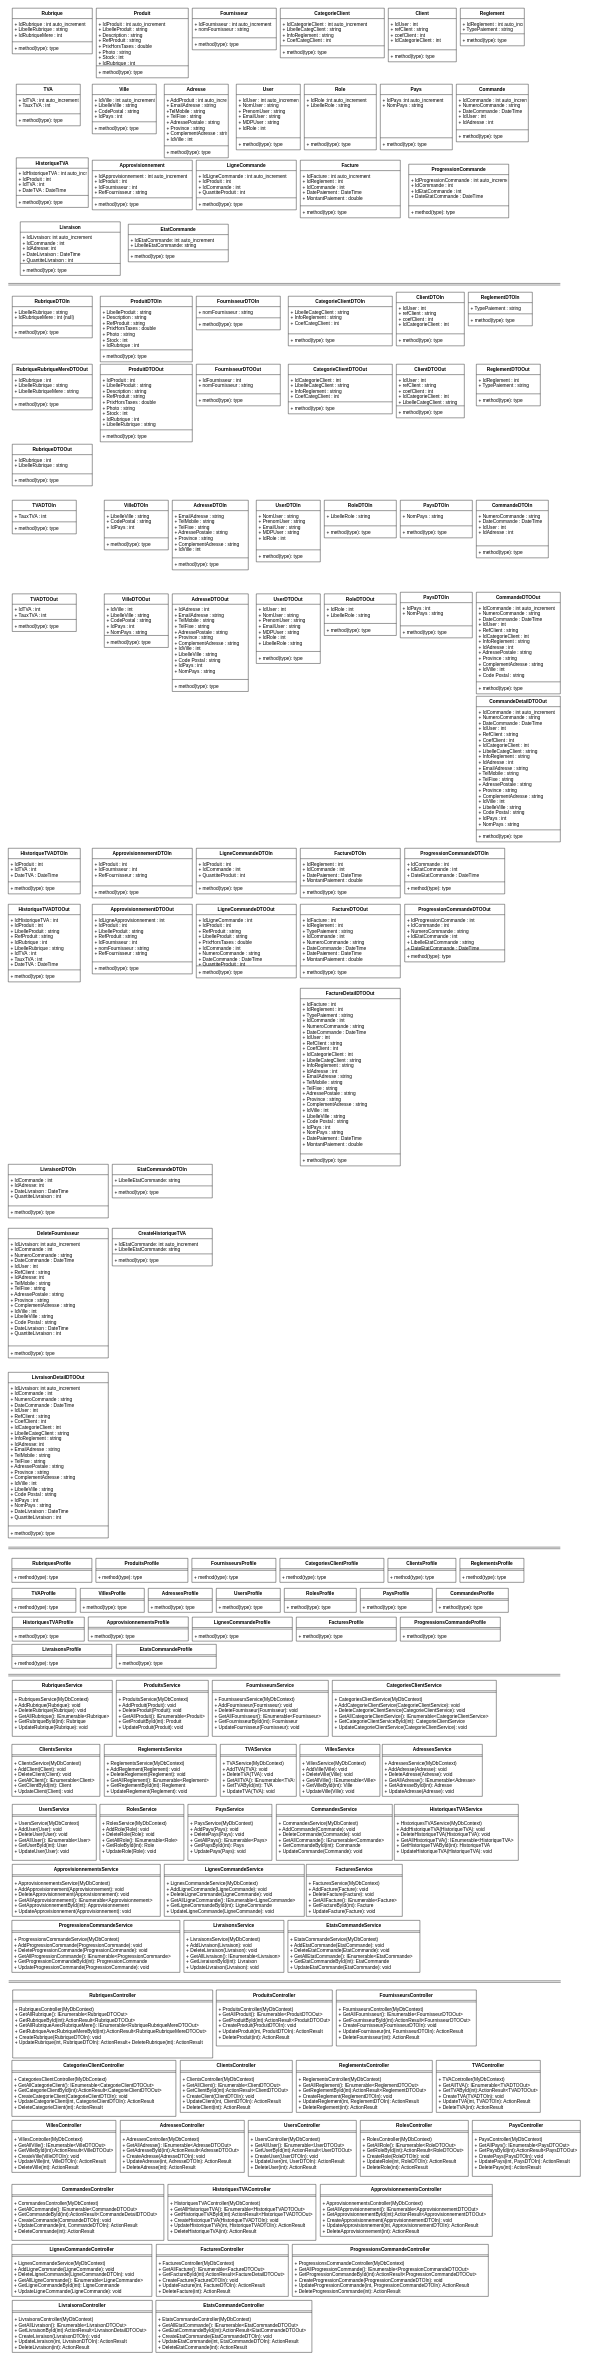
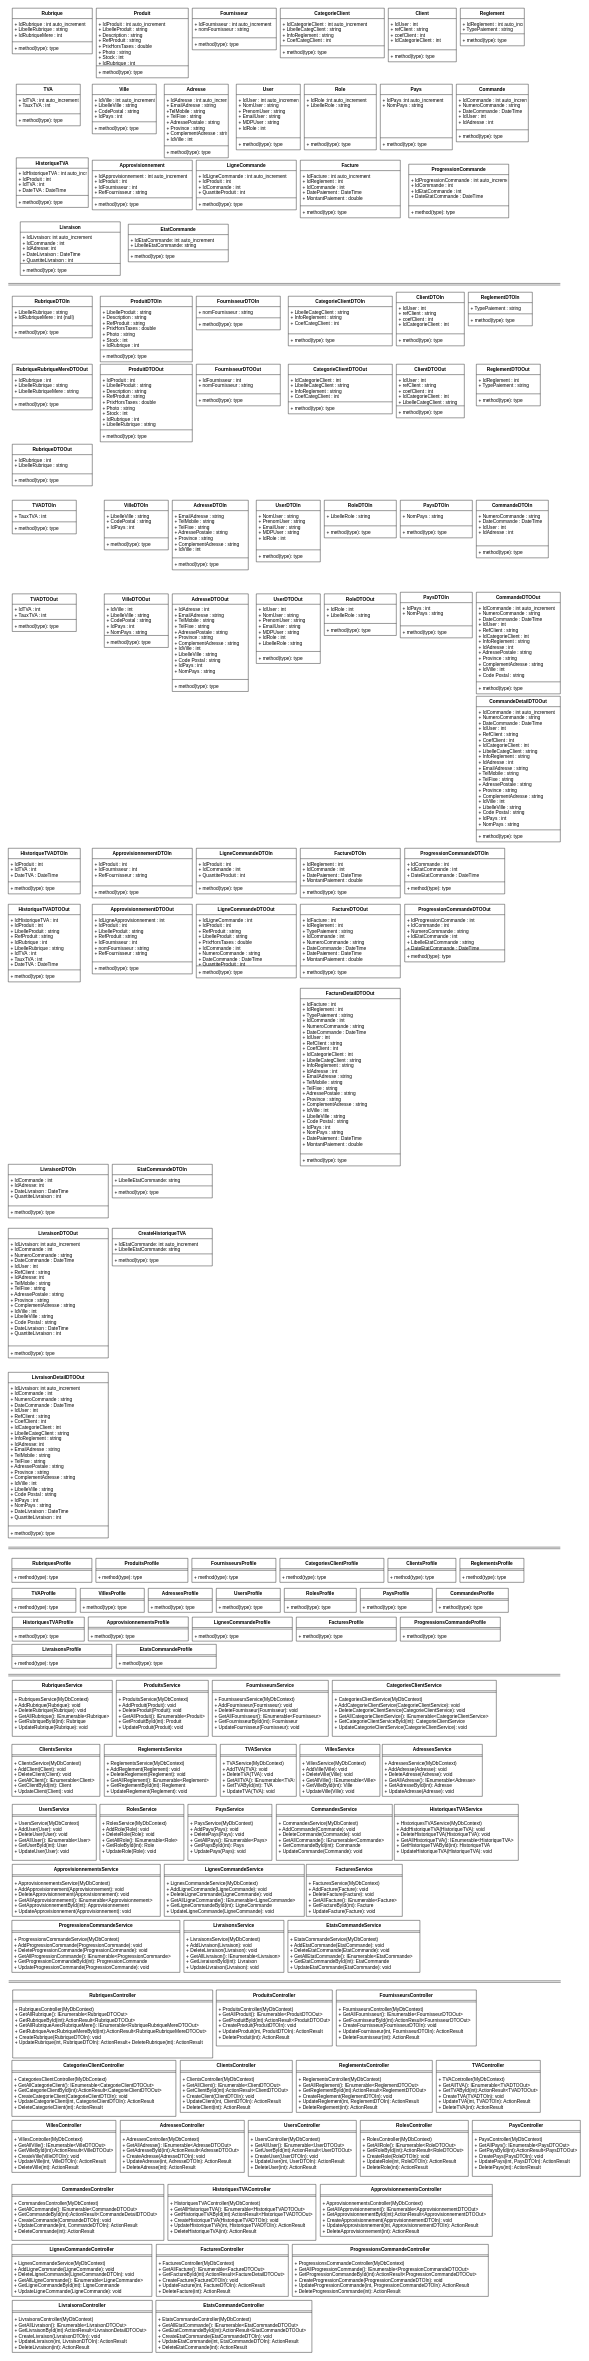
- <mxCell id="39" value="+ AddProduit : int auto_increment&#10;+ EmailAdresse : string&#10;+TelMobile : string&#10;+ TelFixe : string&#10;+ AdressePostale : string&#10;+ Province : string&#10;+ ComplementAdresse : string&#10;+ IdVille : int" style="text;strokeColor=none;fillColor=none;align=left;verticalAlign=top;spacingLeft=4;spacingRight=4;overflow=hidden;rotatable=0;points=[[0,0.5],[1,0.5]];portConstraint=eastwest;" parent="38" vertex="1"><mxGeometry y="26" width="160" height="124" as="geometry" /></mxCell>
+ <mxCell id="39" value="+ IdAdresse : int auto_increment&#10;+ EmailAdresse : string&#10;+TelMobile : string&#10;+ TelFixe : string&#10;+ AdressePostale : string&#10;+ Province : string&#10;+ ComplementAdresse : string&#10;+ IdVille : int" style="text;strokeColor=none;fillColor=none;align=left;verticalAlign=top;spacingLeft=4;spacingRight=4;overflow=hidden;rotatable=0;points=[[0,0.5],[1,0.5]];portConstraint=eastwest;" parent="38" vertex="1"><mxGeometry y="26" width="160" height="124" as="geometry" /></mxCell>
- <mxCell id="247" value="DeleteFournisseur" style="swimlane;fontStyle=1;align=center;verticalAlign=top;childLayout=stackLayout;horizontal=1;startSize=26;horizontalStack=0;resizeParent=1;resizeParentMax=0;resizeLast=0;collapsible=1;marginBottom=0;" parent="1" vertex="1"><mxGeometry y="3070" width="250" height="324" as="geometry" x="20" /></mxCell>
+ <mxCell id="247" value="LivraisonDTOOut" style="swimlane;fontStyle=1;align=center;verticalAlign=top;childLayout=stackLayout;horizontal=1;startSize=26;horizontalStack=0;resizeParent=1;resizeParentMax=0;resizeLast=0;collapsible=1;marginBottom=0;" parent="1" vertex="1"><mxGeometry y="3070" width="250" height="324" as="geometry" x="20" /></mxCell>
